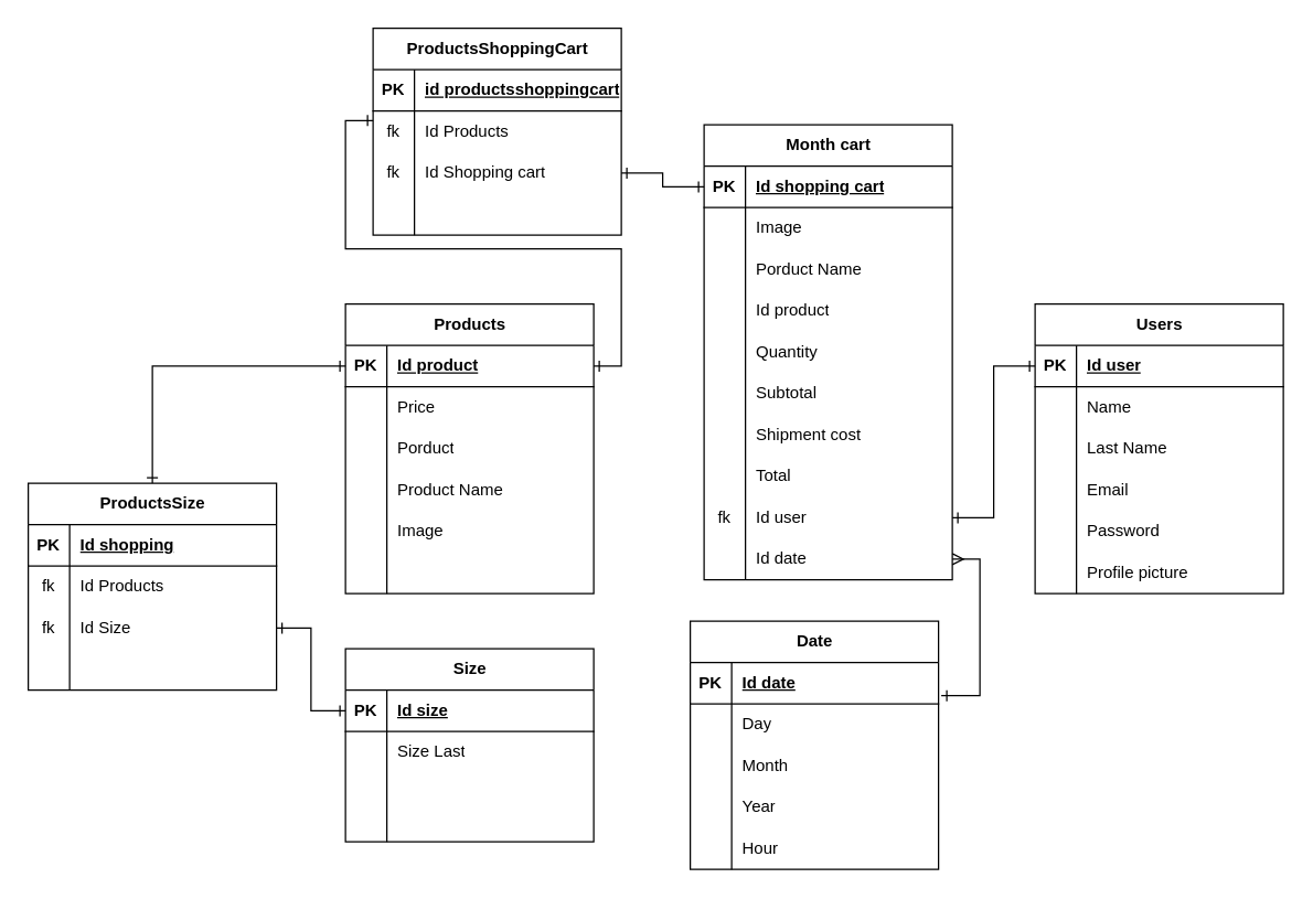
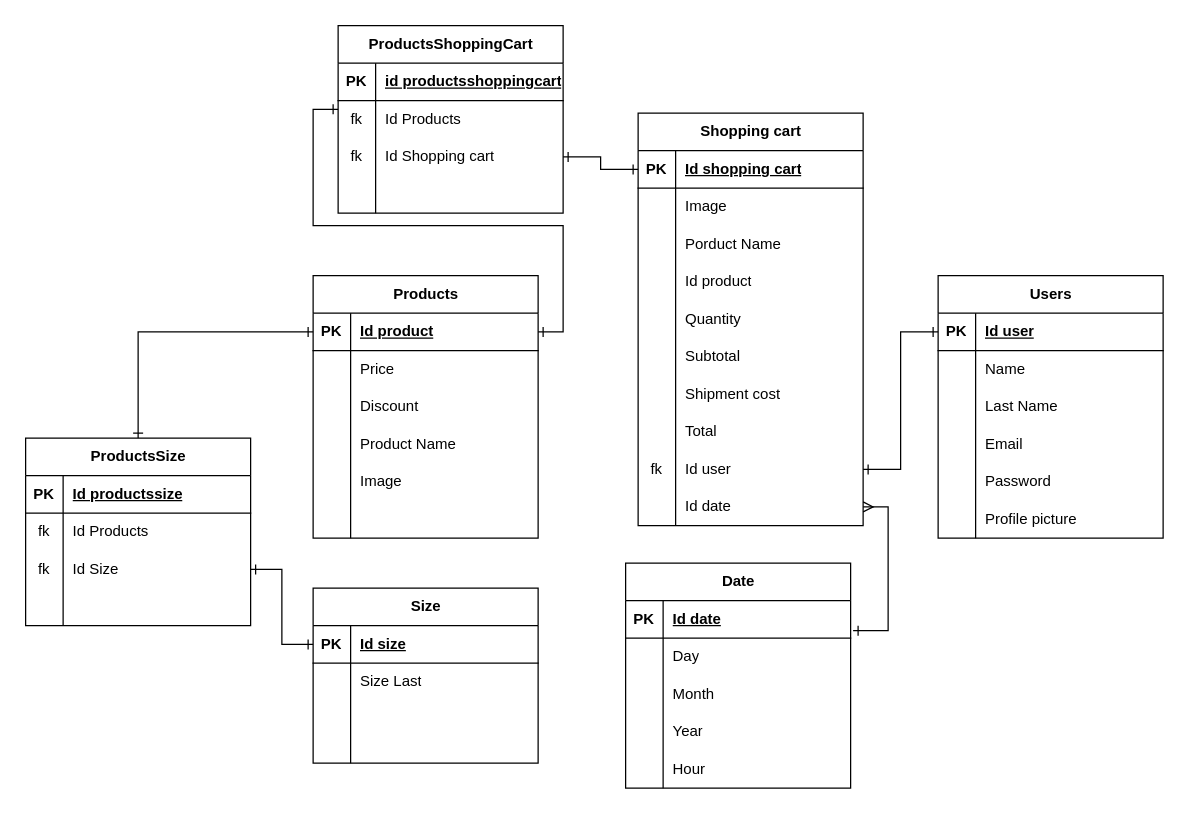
- <mxCell id="18" value="Month cart" style="shape=table;startSize=30;container=1;collapsible=1;childLayout=tableLayout;fixedRows=1;rowLines=0;fontStyle=1;align=center;resizeLast=1;html=1;" parent="1" vertex="1"><mxGeometry x="510" y="90" width="180" height="330" as="geometry" /></mxCell>
+ <mxCell id="18" value="Shopping cart" style="shape=table;startSize=30;container=1;collapsible=1;childLayout=tableLayout;fixedRows=1;rowLines=0;fontStyle=1;align=center;resizeLast=1;html=1;" parent="1" vertex="1"><mxGeometry x="510" y="90" width="180" height="330" as="geometry" /></mxCell>
- <mxCell id="58" value="Porduct" style="shape=partialRectangle;connectable=0;fillColor=none;top=0;left=0;bottom=0;right=0;align=left;spacingLeft=6;overflow=hidden;whiteSpace=wrap;html=1;" parent="56" vertex="1"><mxGeometry x="30" width="150" height="30" as="geometry"><mxRectangle width="150" height="30" as="alternateBounds" /></mxGeometry></mxCell>
+ <mxCell id="58" value="Discount" style="shape=partialRectangle;connectable=0;fillColor=none;top=0;left=0;bottom=0;right=0;align=left;spacingLeft=6;overflow=hidden;whiteSpace=wrap;html=1;" parent="56" vertex="1"><mxGeometry x="30" width="150" height="30" as="geometry"><mxRectangle width="150" height="30" as="alternateBounds" /></mxGeometry></mxCell>
- <mxCell id="121" value="Id shopping" style="shape=partialRectangle;connectable=0;fillColor=none;top=0;left=0;bottom=0;right=0;align=left;spacingLeft=6;fontStyle=5;overflow=hidden;whiteSpace=wrap;html=1;" parent="119" vertex="1"><mxGeometry x="30" width="150" height="30" as="geometry"><mxRectangle width="150" height="30" as="alternateBounds" /></mxGeometry></mxCell>
+ <mxCell id="121" value="Id productssize" style="shape=partialRectangle;connectable=0;fillColor=none;top=0;left=0;bottom=0;right=0;align=left;spacingLeft=6;fontStyle=5;overflow=hidden;whiteSpace=wrap;html=1;" parent="119" vertex="1"><mxGeometry x="30" width="150" height="30" as="geometry"><mxRectangle width="150" height="30" as="alternateBounds" /></mxGeometry></mxCell>
